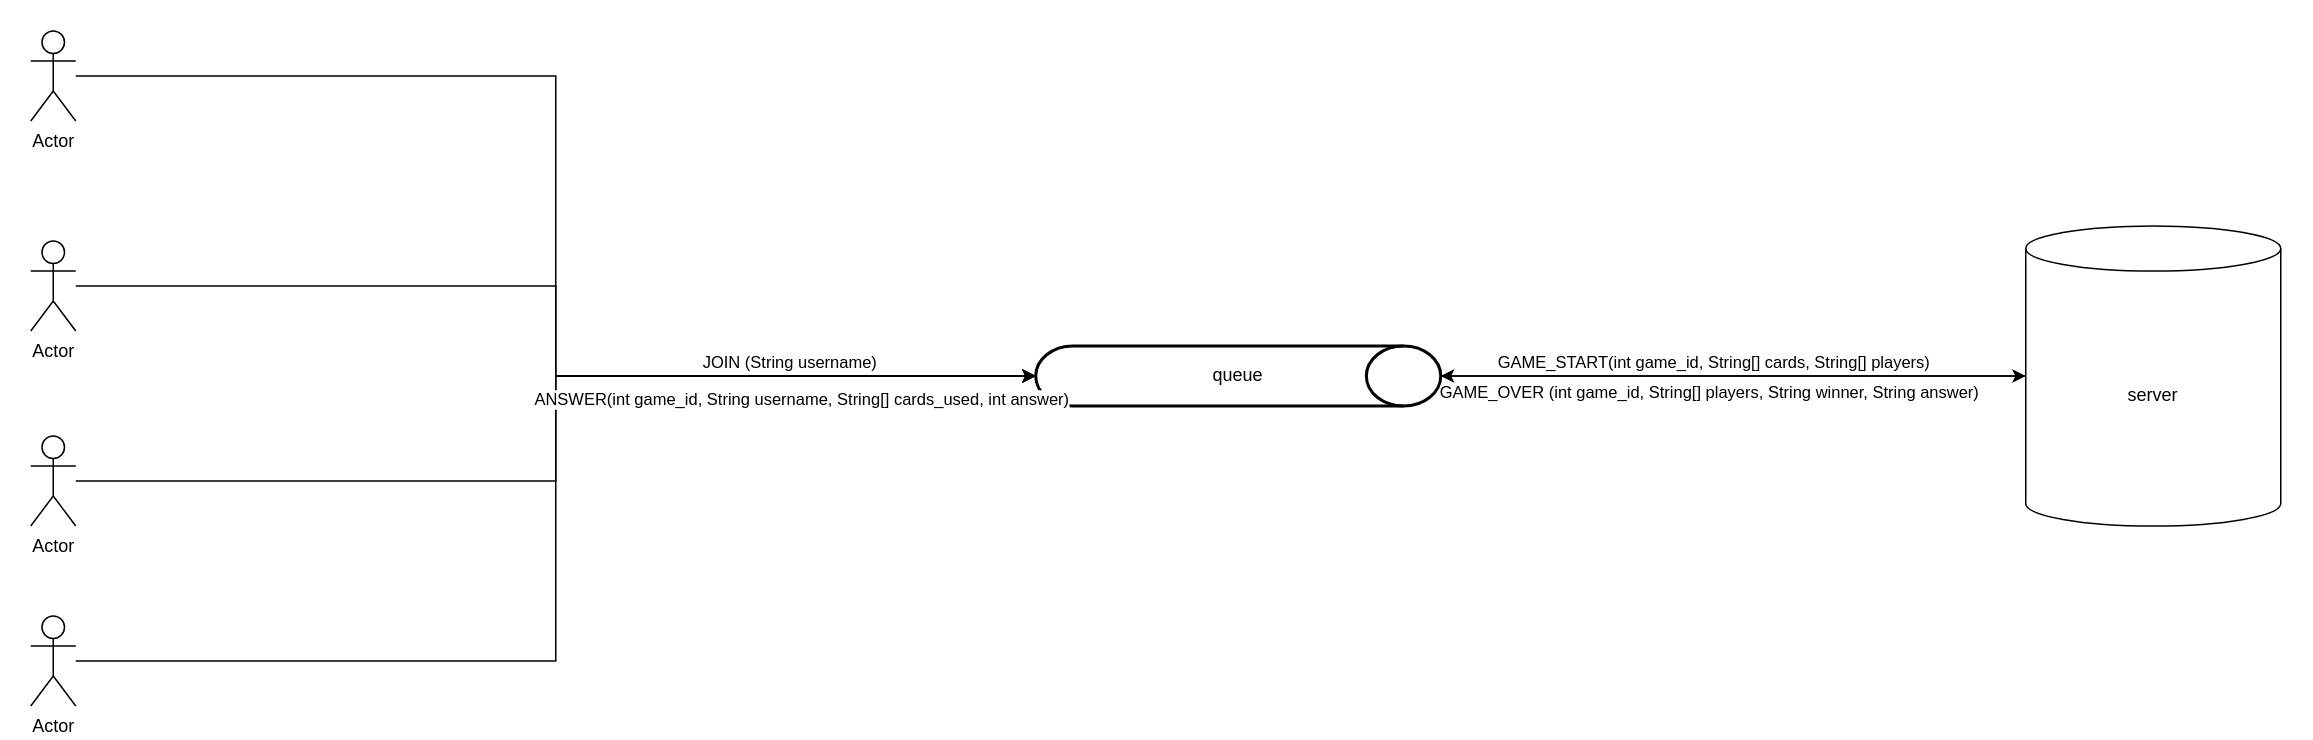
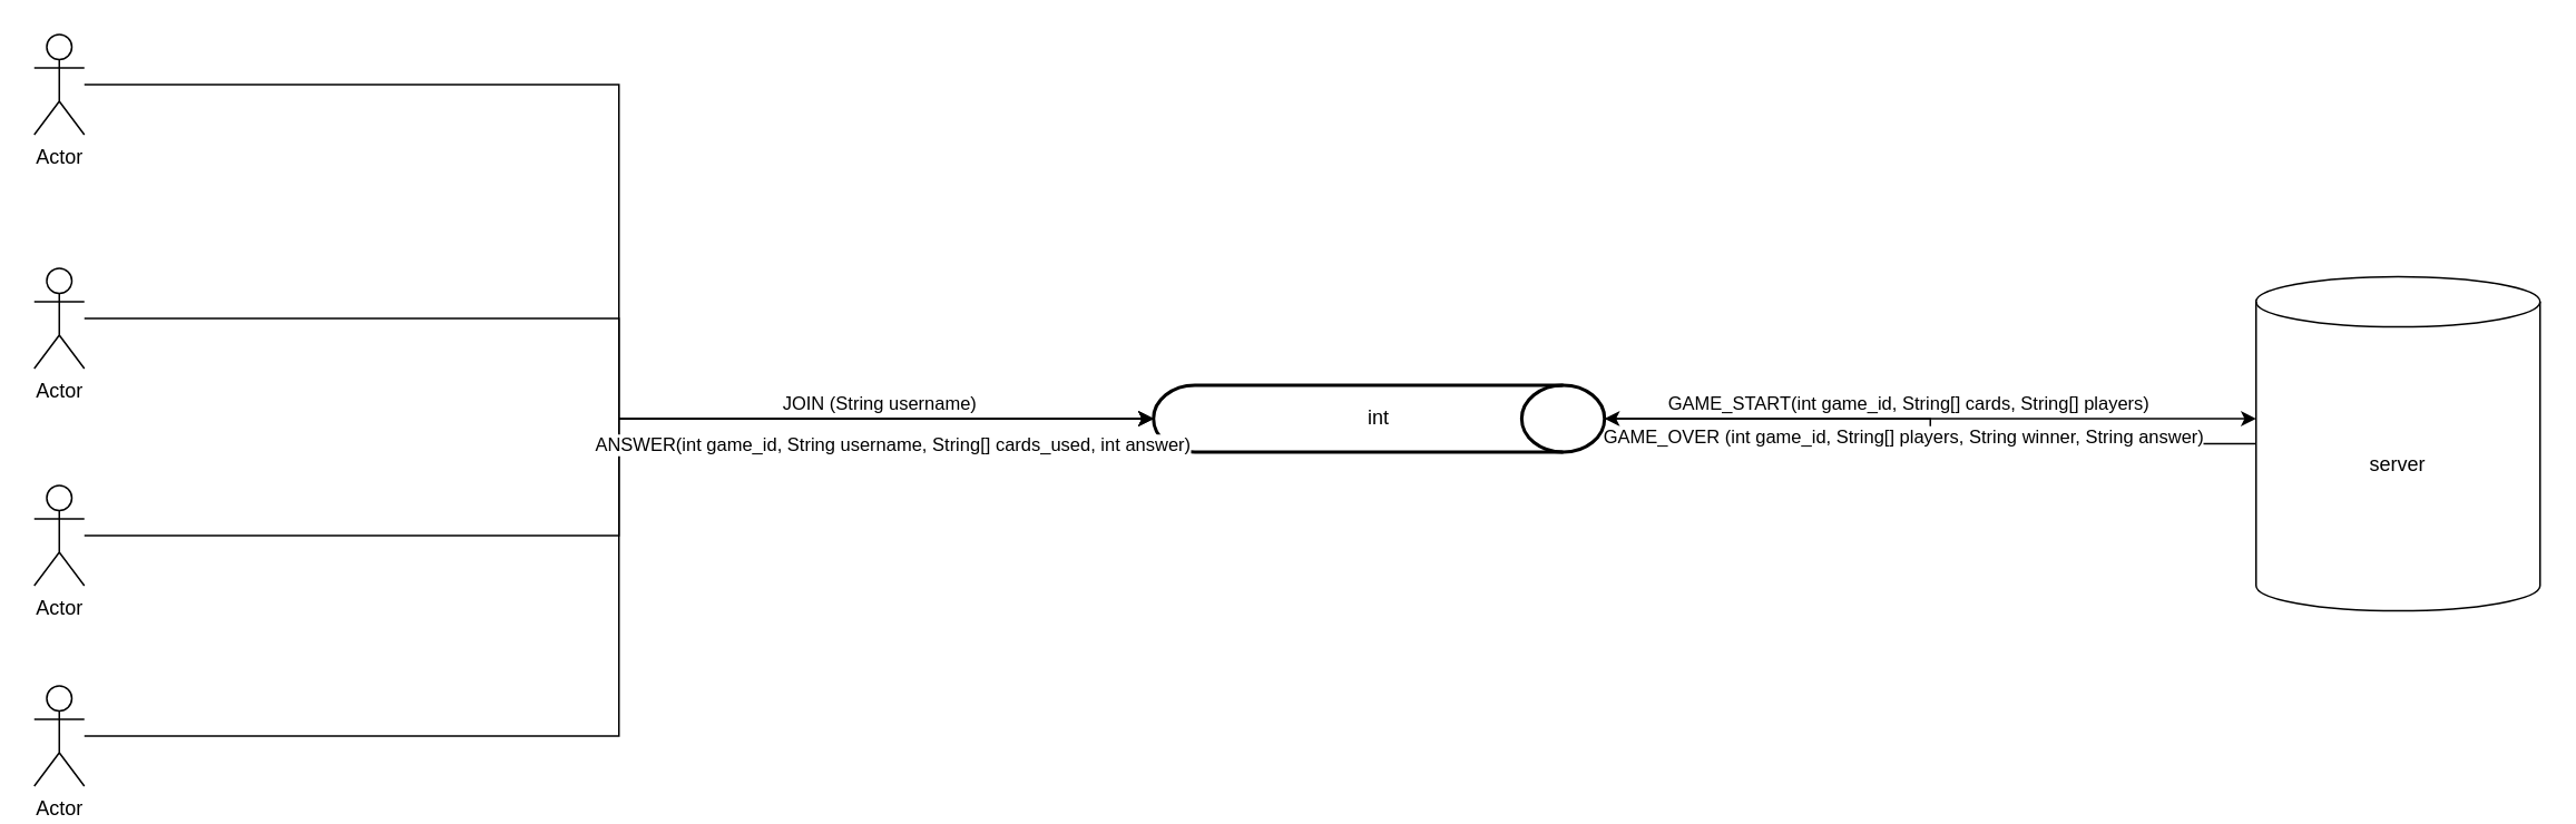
- <mxCell id="11" value="queue" style="strokeWidth=2;html=1;shape=mxgraph.flowchart.direct_data;whiteSpace=wrap;" vertex="1" parent="1"><mxGeometry x="690" y="230" width="270" height="40" as="geometry" /></mxCell>
+ <mxCell id="11" value="int" style="strokeWidth=2;html=1;shape=mxgraph.flowchart.direct_data;whiteSpace=wrap;" vertex="1" parent="1"><mxGeometry x="690" y="230" width="270" height="40" as="geometry" /></mxCell>
- <mxCell id="7" value="server" style="shape=cylinder3;whiteSpace=wrap;html=1;boundedLbl=1;backgroundOutline=1;size=15;" vertex="1" parent="1"><mxGeometry x="1350" y="150" width="170" height="200" as="geometry" /></mxCell>
+ <mxCell id="7" value="server" style="shape=cylinder3;whiteSpace=wrap;html=1;boundedLbl=1;backgroundOutline=1;size=15;" vertex="1" parent="1"><mxGeometry x="1350" y="165" width="170" height="200" as="geometry" /></mxCell>
